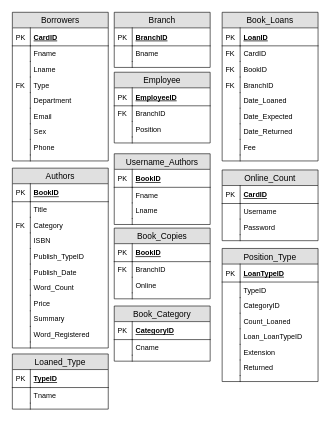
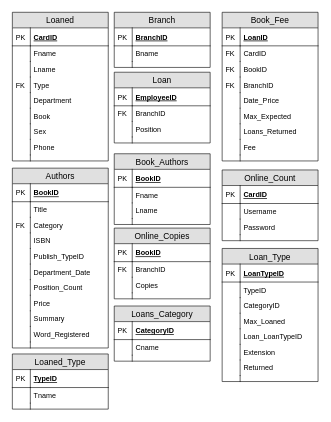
- <mxCell id="2" value="Borrowers" style="swimlane;fontStyle=0;childLayout=stackLayout;horizontal=1;startSize=26;fillColor=#e0e0e0;horizontalStack=0;resizeParent=1;resizeParentMax=0;resizeLast=0;collapsible=1;marginBottom=0;swimlaneFillColor=#ffffff;align=center;fontSize=14;" parent="1" vertex="1"><mxGeometry x="20" y="20" width="160" height="248" as="geometry" /></mxCell>
+ <mxCell id="2" value="Loaned" style="swimlane;fontStyle=0;childLayout=stackLayout;horizontal=1;startSize=26;fillColor=#e0e0e0;horizontalStack=0;resizeParent=1;resizeParentMax=0;resizeLast=0;collapsible=1;marginBottom=0;swimlaneFillColor=#ffffff;align=center;fontSize=14;" parent="1" vertex="1"><mxGeometry x="20" y="20" width="160" height="248" as="geometry" /></mxCell>
- <mxCell id="78" value="Book_Loans" style="swimlane;fontStyle=0;childLayout=stackLayout;horizontal=1;startSize=26;fillColor=#e0e0e0;horizontalStack=0;resizeParent=1;resizeParentMax=0;resizeLast=0;collapsible=1;marginBottom=0;swimlaneFillColor=#ffffff;align=center;fontSize=14;" parent="1" vertex="1"><mxGeometry x="370" y="20" width="160" height="248" as="geometry" /></mxCell>
+ <mxCell id="78" value="Book_Fee" style="swimlane;fontStyle=0;childLayout=stackLayout;horizontal=1;startSize=26;fillColor=#e0e0e0;horizontalStack=0;resizeParent=1;resizeParentMax=0;resizeLast=0;collapsible=1;marginBottom=0;swimlaneFillColor=#ffffff;align=center;fontSize=14;" parent="1" vertex="1"><mxGeometry x="370" y="20" width="160" height="248" as="geometry" /></mxCell>
- <mxCell id="62" value="Employee" style="swimlane;fontStyle=0;childLayout=stackLayout;horizontal=1;startSize=26;fillColor=#e0e0e0;horizontalStack=0;resizeParent=1;resizeParentMax=0;resizeLast=0;collapsible=1;marginBottom=0;swimlaneFillColor=#ffffff;align=center;fontSize=14;" parent="1" vertex="1"><mxGeometry x="190" y="120" width="160" height="118" as="geometry" /></mxCell>
+ <mxCell id="62" value="Loan" style="swimlane;fontStyle=0;childLayout=stackLayout;horizontal=1;startSize=26;fillColor=#e0e0e0;horizontalStack=0;resizeParent=1;resizeParentMax=0;resizeLast=0;collapsible=1;marginBottom=0;swimlaneFillColor=#ffffff;align=center;fontSize=14;" parent="1" vertex="1"><mxGeometry x="190" y="120" width="160" height="118" as="geometry" /></mxCell>
- <mxCell id="87" value="Date_Loaned" style="shape=partialRectangle;top=0;left=0;right=0;bottom=0;align=left;verticalAlign=top;fillColor=none;spacingLeft=34;spacingRight=4;overflow=hidden;rotatable=0;points=[[0,0.5],[1,0.5]];portConstraint=eastwest;dropTarget=0;fontSize=12;" parent="78" vertex="1"><mxGeometry y="134" width="160" height="26" as="geometry" /></mxCell>
+ <mxCell id="87" value="Date_Price" style="shape=partialRectangle;top=0;left=0;right=0;bottom=0;align=left;verticalAlign=top;fillColor=none;spacingLeft=34;spacingRight=4;overflow=hidden;rotatable=0;points=[[0,0.5],[1,0.5]];portConstraint=eastwest;dropTarget=0;fontSize=12;" parent="78" vertex="1"><mxGeometry y="134" width="160" height="26" as="geometry" /></mxCell>
- <mxCell id="13" value="Email" style="shape=partialRectangle;top=0;left=0;right=0;bottom=0;align=left;verticalAlign=top;fillColor=none;spacingLeft=34;spacingRight=4;overflow=hidden;rotatable=0;points=[[0,0.5],[1,0.5]];portConstraint=eastwest;dropTarget=0;fontSize=12;" parent="2" vertex="1"><mxGeometry y="160" width="160" height="26" as="geometry" /></mxCell>
+ <mxCell id="13" value="Book" style="shape=partialRectangle;top=0;left=0;right=0;bottom=0;align=left;verticalAlign=top;fillColor=none;spacingLeft=34;spacingRight=4;overflow=hidden;rotatable=0;points=[[0,0.5],[1,0.5]];portConstraint=eastwest;dropTarget=0;fontSize=12;" parent="2" vertex="1"><mxGeometry y="160" width="160" height="26" as="geometry" /></mxCell>
- <mxCell id="89" value="Date_Expected" style="shape=partialRectangle;top=0;left=0;right=0;bottom=0;align=left;verticalAlign=top;fillColor=none;spacingLeft=34;spacingRight=4;overflow=hidden;rotatable=0;points=[[0,0.5],[1,0.5]];portConstraint=eastwest;dropTarget=0;fontSize=12;" parent="78" vertex="1"><mxGeometry y="160" width="160" height="26" as="geometry" /></mxCell>
+ <mxCell id="89" value="Max_Expected" style="shape=partialRectangle;top=0;left=0;right=0;bottom=0;align=left;verticalAlign=top;fillColor=none;spacingLeft=34;spacingRight=4;overflow=hidden;rotatable=0;points=[[0,0.5],[1,0.5]];portConstraint=eastwest;dropTarget=0;fontSize=12;" parent="78" vertex="1"><mxGeometry y="160" width="160" height="26" as="geometry" /></mxCell>
- <mxCell id="91" value="Date_Returned" style="shape=partialRectangle;top=0;left=0;right=0;bottom=0;align=left;verticalAlign=top;fillColor=none;spacingLeft=34;spacingRight=4;overflow=hidden;rotatable=0;points=[[0,0.5],[1,0.5]];portConstraint=eastwest;dropTarget=0;fontSize=12;" parent="78" vertex="1"><mxGeometry y="186" width="160" height="26" as="geometry" /></mxCell>
+ <mxCell id="91" value="Loans_Returned" style="shape=partialRectangle;top=0;left=0;right=0;bottom=0;align=left;verticalAlign=top;fillColor=none;spacingLeft=34;spacingRight=4;overflow=hidden;rotatable=0;points=[[0,0.5],[1,0.5]];portConstraint=eastwest;dropTarget=0;fontSize=12;" parent="78" vertex="1"><mxGeometry y="186" width="160" height="26" as="geometry" /></mxCell>
- <mxCell id="44" value="Username_Authors" style="swimlane;fontStyle=0;childLayout=stackLayout;horizontal=1;startSize=26;fillColor=#e0e0e0;horizontalStack=0;resizeParent=1;resizeParentMax=0;resizeLast=0;collapsible=1;marginBottom=0;swimlaneFillColor=#ffffff;align=center;fontSize=14;" parent="1" vertex="1"><mxGeometry x="190" y="256" width="160" height="118" as="geometry" /></mxCell>
+ <mxCell id="44" value="Book_Authors" style="swimlane;fontStyle=0;childLayout=stackLayout;horizontal=1;startSize=26;fillColor=#e0e0e0;horizontalStack=0;resizeParent=1;resizeParentMax=0;resizeLast=0;collapsible=1;marginBottom=0;swimlaneFillColor=#ffffff;align=center;fontSize=14;" parent="1" vertex="1"><mxGeometry x="190" y="256" width="160" height="118" as="geometry" /></mxCell>
- <mxCell id="53" value="Book_Copies" style="swimlane;fontStyle=0;childLayout=stackLayout;horizontal=1;startSize=26;fillColor=#e0e0e0;horizontalStack=0;resizeParent=1;resizeParentMax=0;resizeLast=0;collapsible=1;marginBottom=0;swimlaneFillColor=#ffffff;align=center;fontSize=14;" parent="1" vertex="1"><mxGeometry x="190" y="380" width="160" height="118" as="geometry" /></mxCell>
+ <mxCell id="53" value="Online_Copies" style="swimlane;fontStyle=0;childLayout=stackLayout;horizontal=1;startSize=26;fillColor=#e0e0e0;horizontalStack=0;resizeParent=1;resizeParentMax=0;resizeLast=0;collapsible=1;marginBottom=0;swimlaneFillColor=#ffffff;align=center;fontSize=14;" parent="1" vertex="1"><mxGeometry x="190" y="380" width="160" height="118" as="geometry" /></mxCell>
- <mxCell id="120" value="Position_Type" style="swimlane;fontStyle=0;childLayout=stackLayout;horizontal=1;startSize=26;fillColor=#e0e0e0;horizontalStack=0;resizeParent=1;resizeParentMax=0;resizeLast=0;collapsible=1;marginBottom=0;swimlaneFillColor=#ffffff;align=center;fontSize=14;strokeColor=#000000;" parent="1" vertex="1"><mxGeometry x="370" y="414" width="160" height="222" as="geometry" /></mxCell>
+ <mxCell id="120" value="Loan_Type" style="swimlane;fontStyle=0;childLayout=stackLayout;horizontal=1;startSize=26;fillColor=#e0e0e0;horizontalStack=0;resizeParent=1;resizeParentMax=0;resizeLast=0;collapsible=1;marginBottom=0;swimlaneFillColor=#ffffff;align=center;fontSize=14;strokeColor=#000000;" parent="1" vertex="1"><mxGeometry x="370" y="414" width="160" height="222" as="geometry" /></mxCell>
- <mxCell id="32" value="Publish_Date" style="shape=partialRectangle;top=0;left=0;right=0;bottom=0;align=left;verticalAlign=top;fillColor=none;spacingLeft=34;spacingRight=4;overflow=hidden;rotatable=0;points=[[0,0.5],[1,0.5]];portConstraint=eastwest;dropTarget=0;fontSize=12;" parent="21" vertex="1"><mxGeometry y="160" width="160" height="26" as="geometry" /></mxCell>
+ <mxCell id="32" value="Department_Date" style="shape=partialRectangle;top=0;left=0;right=0;bottom=0;align=left;verticalAlign=top;fillColor=none;spacingLeft=34;spacingRight=4;overflow=hidden;rotatable=0;points=[[0,0.5],[1,0.5]];portConstraint=eastwest;dropTarget=0;fontSize=12;" parent="21" vertex="1"><mxGeometry y="160" width="160" height="26" as="geometry" /></mxCell>
- <mxCell id="58" value="Online" style="shape=partialRectangle;top=0;left=0;right=0;bottom=0;align=left;verticalAlign=top;fillColor=none;spacingLeft=34;spacingRight=4;overflow=hidden;rotatable=0;points=[[0,0.5],[1,0.5]];portConstraint=eastwest;dropTarget=0;fontSize=12;" parent="53" vertex="1"><mxGeometry y="82" width="160" height="26" as="geometry" /></mxCell>
+ <mxCell id="58" value="Copies" style="shape=partialRectangle;top=0;left=0;right=0;bottom=0;align=left;verticalAlign=top;fillColor=none;spacingLeft=34;spacingRight=4;overflow=hidden;rotatable=0;points=[[0,0.5],[1,0.5]];portConstraint=eastwest;dropTarget=0;fontSize=12;" parent="53" vertex="1"><mxGeometry y="82" width="160" height="26" as="geometry" /></mxCell>
- <mxCell id="34" value="Word_Count" style="shape=partialRectangle;top=0;left=0;right=0;bottom=0;align=left;verticalAlign=top;fillColor=none;spacingLeft=34;spacingRight=4;overflow=hidden;rotatable=0;points=[[0,0.5],[1,0.5]];portConstraint=eastwest;dropTarget=0;fontSize=12;strokeColor=#000000;" parent="21" vertex="1"><mxGeometry y="186" width="160" height="26" as="geometry" /></mxCell>
+ <mxCell id="34" value="Position_Count" style="shape=partialRectangle;top=0;left=0;right=0;bottom=0;align=left;verticalAlign=top;fillColor=none;spacingLeft=34;spacingRight=4;overflow=hidden;rotatable=0;points=[[0,0.5],[1,0.5]];portConstraint=eastwest;dropTarget=0;fontSize=12;strokeColor=#000000;" parent="21" vertex="1"><mxGeometry y="186" width="160" height="26" as="geometry" /></mxCell>
- <mxCell id="97" value="Book_Category" style="swimlane;fontStyle=0;childLayout=stackLayout;horizontal=1;startSize=26;fillColor=#e0e0e0;horizontalStack=0;resizeParent=1;resizeParentMax=0;resizeLast=0;collapsible=1;marginBottom=0;swimlaneFillColor=#ffffff;align=center;fontSize=14;" parent="1" vertex="1"><mxGeometry x="190" y="510" width="160" height="92" as="geometry" /></mxCell>
+ <mxCell id="97" value="Loans_Category" style="swimlane;fontStyle=0;childLayout=stackLayout;horizontal=1;startSize=26;fillColor=#e0e0e0;horizontalStack=0;resizeParent=1;resizeParentMax=0;resizeLast=0;collapsible=1;marginBottom=0;swimlaneFillColor=#ffffff;align=center;fontSize=14;" parent="1" vertex="1"><mxGeometry x="190" y="510" width="160" height="92" as="geometry" /></mxCell>
- <mxCell id="127" value="Count_Loaned" style="shape=partialRectangle;top=0;left=0;right=0;bottom=0;align=left;verticalAlign=top;fillColor=none;spacingLeft=34;spacingRight=4;overflow=hidden;rotatable=0;points=[[0,0.5],[1,0.5]];portConstraint=eastwest;dropTarget=0;fontSize=12;strokeColor=#000000;" parent="120" vertex="1"><mxGeometry y="108" width="160" height="26" as="geometry" /></mxCell>
+ <mxCell id="127" value="Max_Loaned" style="shape=partialRectangle;top=0;left=0;right=0;bottom=0;align=left;verticalAlign=top;fillColor=none;spacingLeft=34;spacingRight=4;overflow=hidden;rotatable=0;points=[[0,0.5],[1,0.5]];portConstraint=eastwest;dropTarget=0;fontSize=12;strokeColor=#000000;" parent="120" vertex="1"><mxGeometry y="108" width="160" height="26" as="geometry" /></mxCell>
